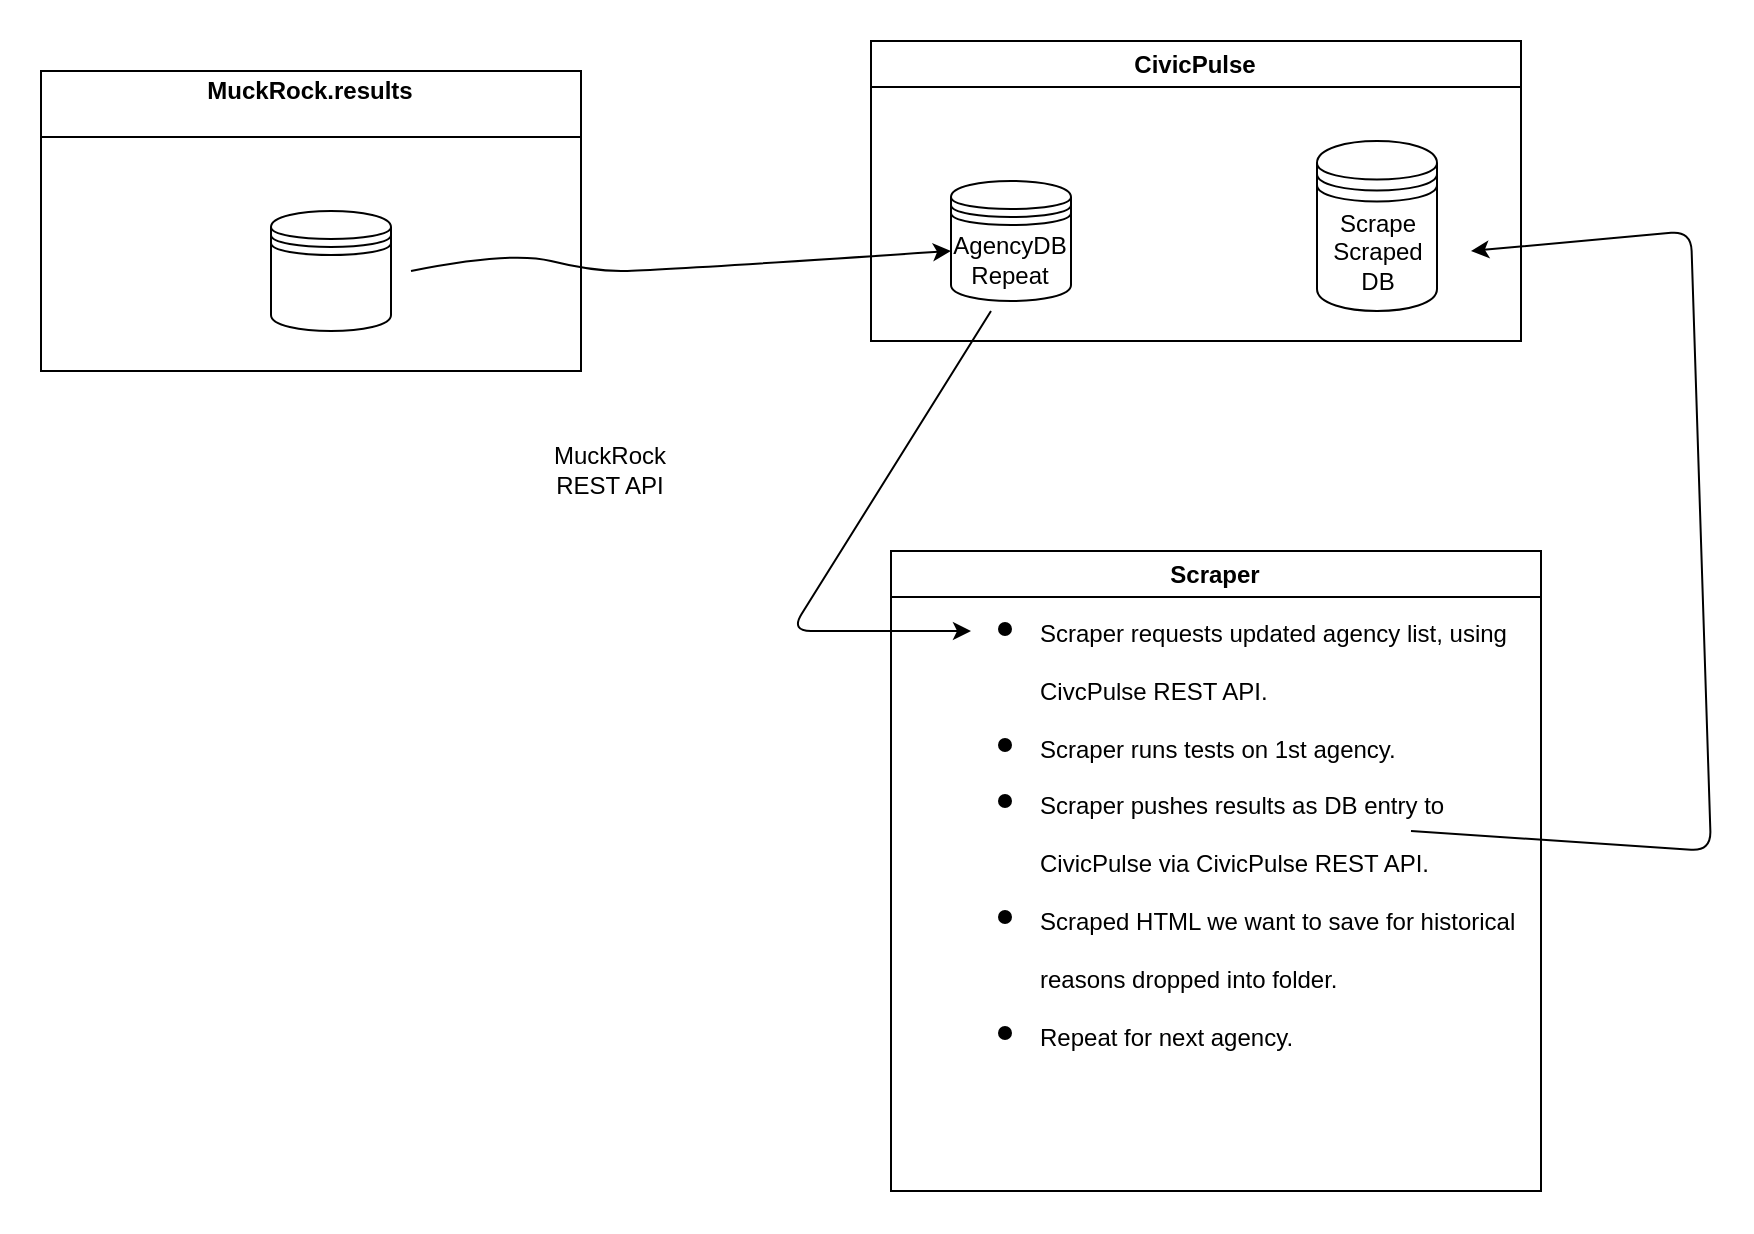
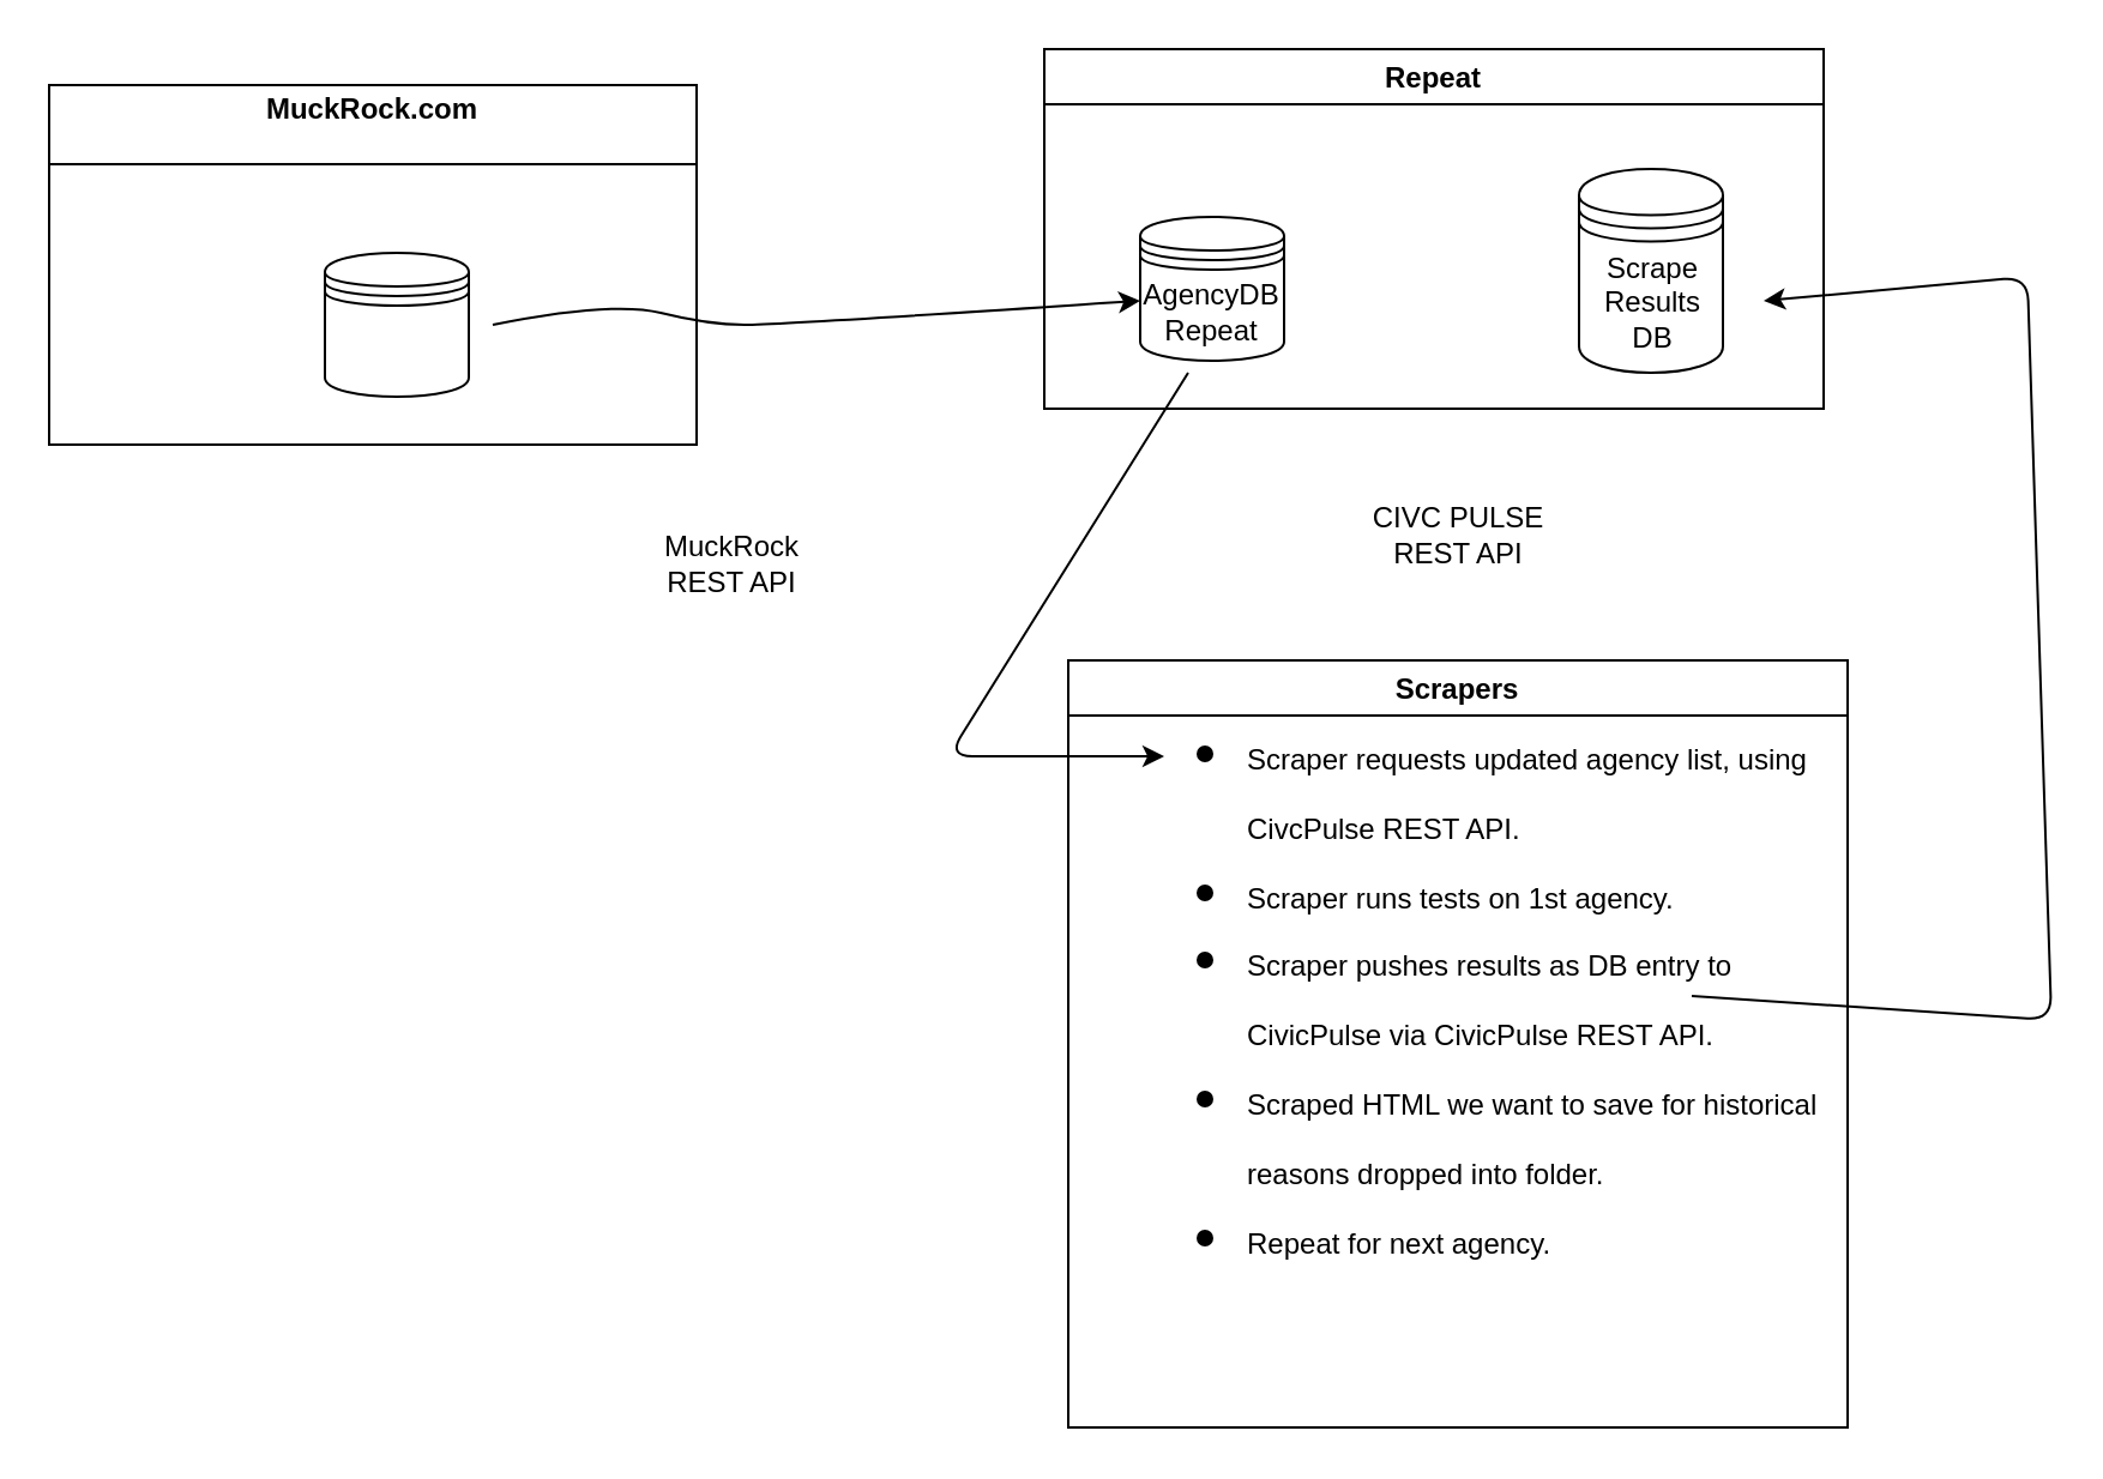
- <mxCell id="8" value="CivicPulse" style="swimlane;" parent="1" vertex="1"><mxGeometry x="435" y="20" width="325" height="150" as="geometry" /></mxCell>
+ <mxCell id="8" value="Repeat" style="swimlane;" parent="1" vertex="1"><mxGeometry x="435" y="20" width="325" height="150" as="geometry" /></mxCell>
- <mxCell id="2" value="MuckRock.results&#10;" style="swimlane;startSize=33;" parent="1" vertex="1"><mxGeometry x="20" y="35" width="270" height="150" as="geometry" /></mxCell>
+ <mxCell id="2" value="MuckRock.com&#10;" style="swimlane;startSize=33;" parent="1" vertex="1"><mxGeometry x="20" y="35" width="270" height="150" as="geometry" /></mxCell>
- <mxCell id="10" value="Scrape Scraped&lt;br&gt;DB&lt;br&gt;" style="text;html=1;strokeColor=none;fillColor=none;align=center;verticalAlign=middle;whiteSpace=wrap;rounded=0;" parent="8" vertex="1"><mxGeometry x="225" y="96" width="58" height="20" as="geometry" /></mxCell>
+ <mxCell id="10" value="Scrape Results&lt;br&gt;DB&lt;br&gt;" style="text;html=1;strokeColor=none;fillColor=none;align=center;verticalAlign=middle;whiteSpace=wrap;rounded=0;" parent="8" vertex="1"><mxGeometry x="225" y="96" width="58" height="20" as="geometry" /></mxCell>
+ <mxCell id="13" value="CIVC PULSE REST API" style="text;html=1;strokeColor=none;fillColor=none;align=center;verticalAlign=middle;whiteSpace=wrap;rounded=0;" parent="1" vertex="1"><mxGeometry x="557.5" y="212.5" width="100" height="20" as="geometry" /></mxCell>
- <mxCell id="4" value="Scraper" style="swimlane;" parent="1" vertex="1"><mxGeometry x="445" y="275" width="325" height="320" as="geometry" /></mxCell>
+ <mxCell id="4" value="Scrapers" style="swimlane;" parent="1" vertex="1"><mxGeometry x="445" y="275" width="325" height="320" as="geometry" /></mxCell>
